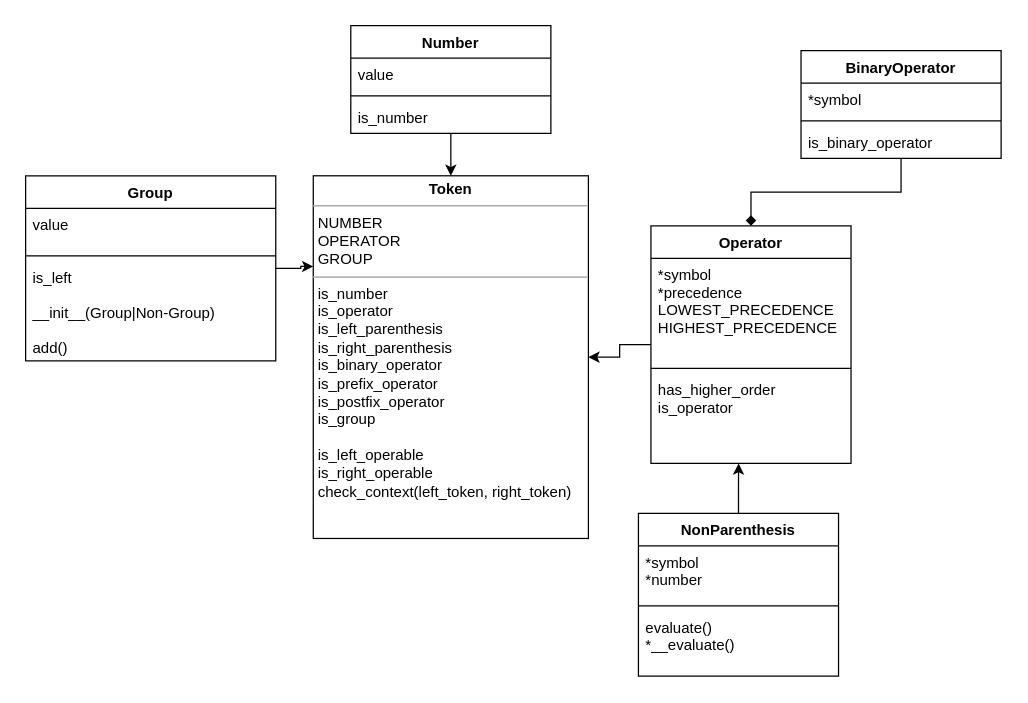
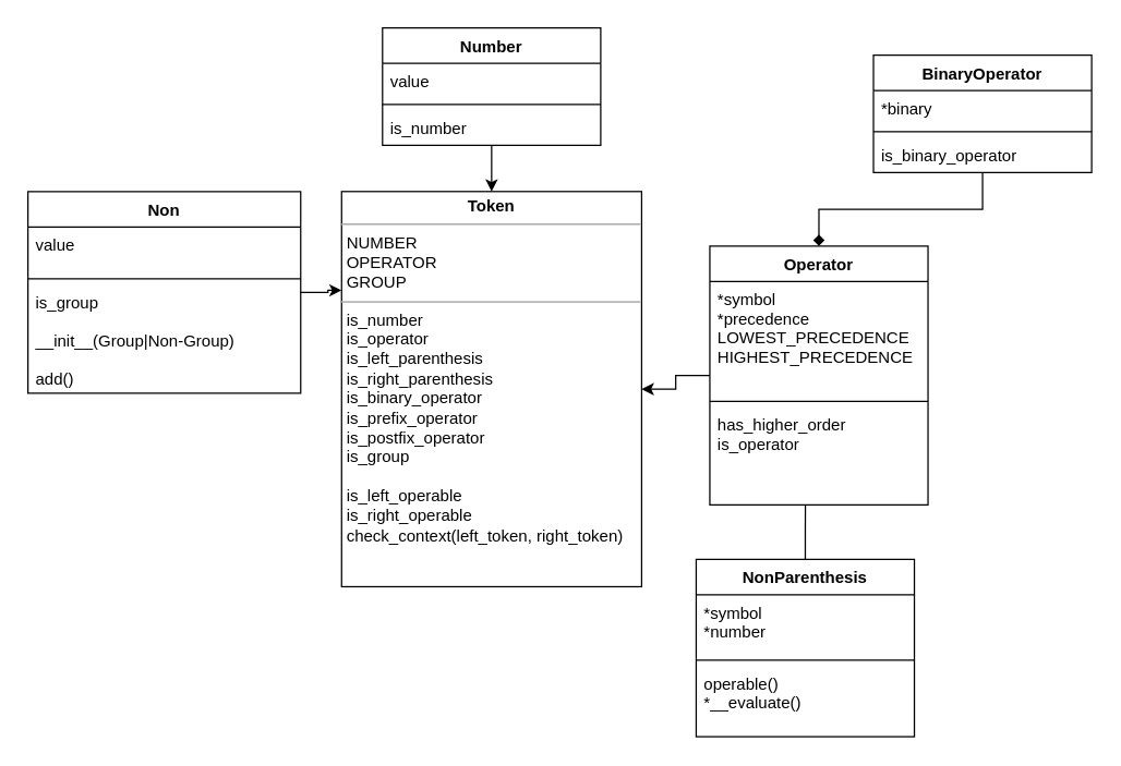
- <mxCell id="20" value="*symbol" style="text;strokeColor=none;fillColor=none;align=left;verticalAlign=top;spacingLeft=4;spacingRight=4;overflow=hidden;rotatable=0;points=[[0,0.5],[1,0.5]];portConstraint=eastwest;" parent="19" vertex="1"><mxGeometry y="26" width="160" height="26" as="geometry" /></mxCell>
+ <mxCell id="20" value="*binary" style="text;strokeColor=none;fillColor=none;align=left;verticalAlign=top;spacingLeft=4;spacingRight=4;overflow=hidden;rotatable=0;points=[[0,0.5],[1,0.5]];portConstraint=eastwest;" parent="19" vertex="1"><mxGeometry y="26" width="160" height="26" as="geometry" /></mxCell>
- <mxCell id="24" value="Group" style="swimlane;fontStyle=1;align=center;verticalAlign=top;childLayout=stackLayout;horizontal=1;startSize=26;horizontalStack=0;resizeParent=1;resizeParentMax=0;resizeLast=0;collapsible=1;marginBottom=0;" parent="1" vertex="1"><mxGeometry x="20" y="140" width="200" height="148" as="geometry" /></mxCell>
+ <mxCell id="24" value="Non" style="swimlane;fontStyle=1;align=center;verticalAlign=top;childLayout=stackLayout;horizontal=1;startSize=26;horizontalStack=0;resizeParent=1;resizeParentMax=0;resizeLast=0;collapsible=1;marginBottom=0;" parent="1" vertex="1"><mxGeometry x="20" y="140" width="200" height="148" as="geometry" /></mxCell>
- <mxCell id="27" value="is_left&#10;&#10;__init__(Group|Non-Group)&#10;&#10;add()&#10;" style="text;strokeColor=none;fillColor=none;align=left;verticalAlign=top;spacingLeft=4;spacingRight=4;overflow=hidden;rotatable=0;points=[[0,0.5],[1,0.5]];portConstraint=eastwest;" parent="24" vertex="1"><mxGeometry y="68" width="200" height="80" as="geometry" /></mxCell>
+ <mxCell id="27" value="is_group&#10;&#10;__init__(Group|Non-Group)&#10;&#10;add()&#10;" style="text;strokeColor=none;fillColor=none;align=left;verticalAlign=top;spacingLeft=4;spacingRight=4;overflow=hidden;rotatable=0;points=[[0,0.5],[1,0.5]];portConstraint=eastwest;" parent="24" vertex="1"><mxGeometry y="68" width="200" height="80" as="geometry" /></mxCell>
- <mxCell id="8" style="edgeStyle=orthogonalEdgeStyle;rounded=0;orthogonalLoop=1;jettySize=auto;html=1;entryX=0.438;entryY=1;entryDx=0;entryDy=0;entryPerimeter=0;" parent="1" source="9" target="7" edge="1"><mxGeometry relative="1" as="geometry" /></mxCell>
+ <mxCell id="8" style="edgeStyle=orthogonalEdgeStyle;rounded=0;orthogonalLoop=1;jettySize=auto;html=1;entryX=0.438;entryY=1;entryDx=0;entryDy=0;entryPerimeter=0;endArrow=none;" parent="1" source="9" target="7" edge="1"><mxGeometry relative="1" as="geometry" /></mxCell>
- <mxCell id="12" value="evaluate()&#10;*__evaluate()&#10;" style="text;strokeColor=none;fillColor=none;align=left;verticalAlign=top;spacingLeft=4;spacingRight=4;overflow=hidden;rotatable=0;points=[[0,0.5],[1,0.5]];portConstraint=eastwest;" parent="9" vertex="1"><mxGeometry y="78" width="160" height="52" as="geometry" /></mxCell>
+ <mxCell id="12" value="operable()&#10;*__evaluate()&#10;" style="text;strokeColor=none;fillColor=none;align=left;verticalAlign=top;spacingLeft=4;spacingRight=4;overflow=hidden;rotatable=0;points=[[0,0.5],[1,0.5]];portConstraint=eastwest;" parent="9" vertex="1"><mxGeometry y="78" width="160" height="52" as="geometry" /></mxCell>
